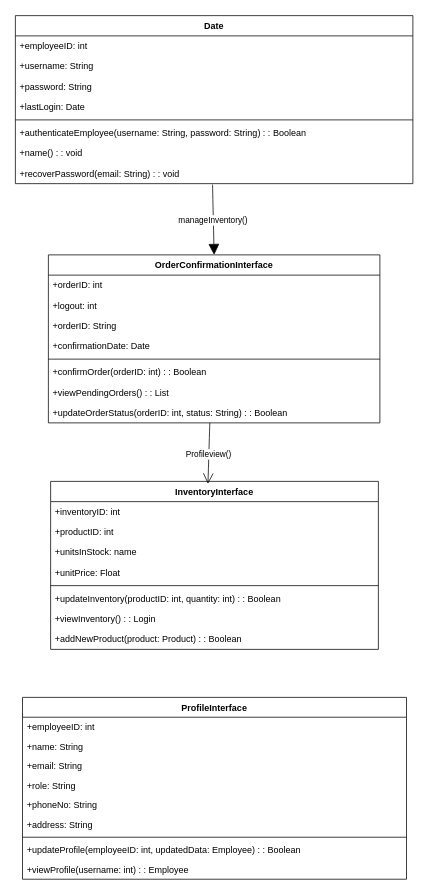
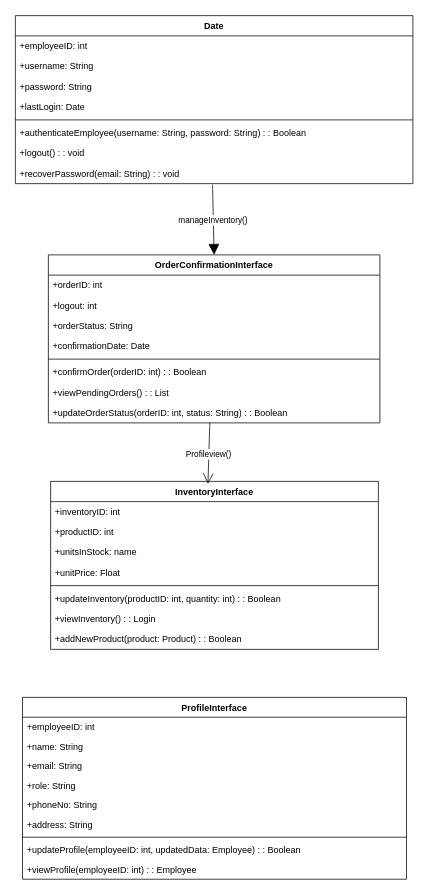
- <mxCell id="9" value="+name() : : void" style="text;strokeColor=none;fillColor=none;align=left;verticalAlign=top;spacingLeft=4;spacingRight=4;overflow=hidden;rotatable=0;points=[[0,0.5],[1,0.5]];portConstraint=eastwest;" parent="2" vertex="1"><mxGeometry y="170.025" width="530" height="27" as="geometry" /></mxCell>
+ <mxCell id="9" value="+logout() : : void" style="text;strokeColor=none;fillColor=none;align=left;verticalAlign=top;spacingLeft=4;spacingRight=4;overflow=hidden;rotatable=0;points=[[0,0.5],[1,0.5]];portConstraint=eastwest;" parent="2" vertex="1"><mxGeometry y="170.025" width="530" height="27" as="geometry" /></mxCell>
- <mxCell id="33" value="+orderID: String" style="text;strokeColor=none;fillColor=none;align=left;verticalAlign=top;spacingLeft=4;spacingRight=4;overflow=hidden;rotatable=0;points=[[0,0.5],[1,0.5]];portConstraint=eastwest;" parent="30" vertex="1"><mxGeometry y="81.025" width="442" height="27" as="geometry" /></mxCell>
+ <mxCell id="33" value="+orderStatus: String" style="text;strokeColor=none;fillColor=none;align=left;verticalAlign=top;spacingLeft=4;spacingRight=4;overflow=hidden;rotatable=0;points=[[0,0.5],[1,0.5]];portConstraint=eastwest;" parent="30" vertex="1"><mxGeometry y="81.025" width="442" height="27" as="geometry" /></mxCell>
- <mxCell id="20" value="+viewProfile(username: int) : : Employee" style="text;strokeColor=none;fillColor=none;align=left;verticalAlign=top;spacingLeft=4;spacingRight=4;overflow=hidden;rotatable=0;points=[[0,0.5],[1,0.5]];portConstraint=eastwest;" parent="11" vertex="1"><mxGeometry y="216.467" width="512" height="26" as="geometry" /></mxCell>
+ <mxCell id="20" value="+viewProfile(employeeID: int) : : Employee" style="text;strokeColor=none;fillColor=none;align=left;verticalAlign=top;spacingLeft=4;spacingRight=4;overflow=hidden;rotatable=0;points=[[0,0.5],[1,0.5]];portConstraint=eastwest;" parent="11" vertex="1"><mxGeometry y="216.467" width="512" height="26" as="geometry" /></mxCell>
